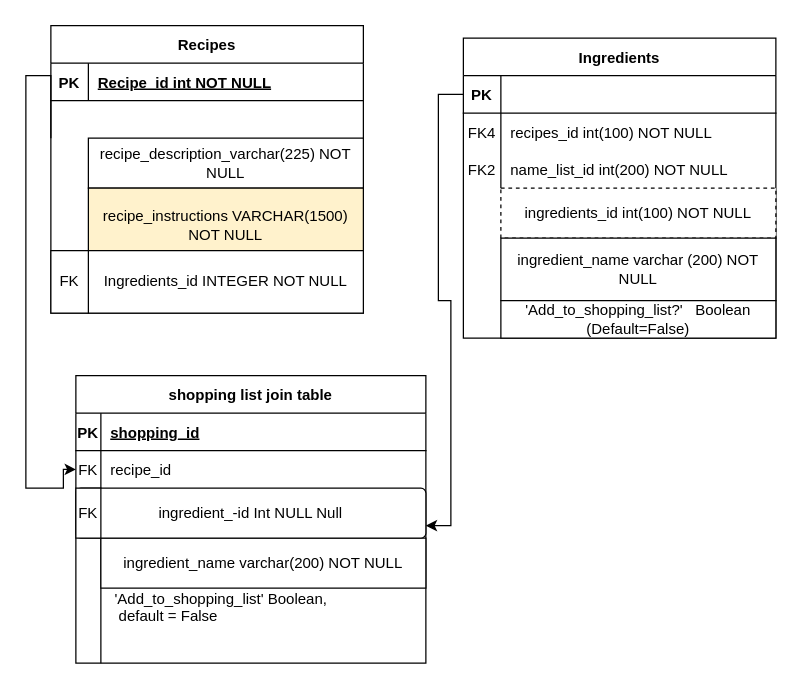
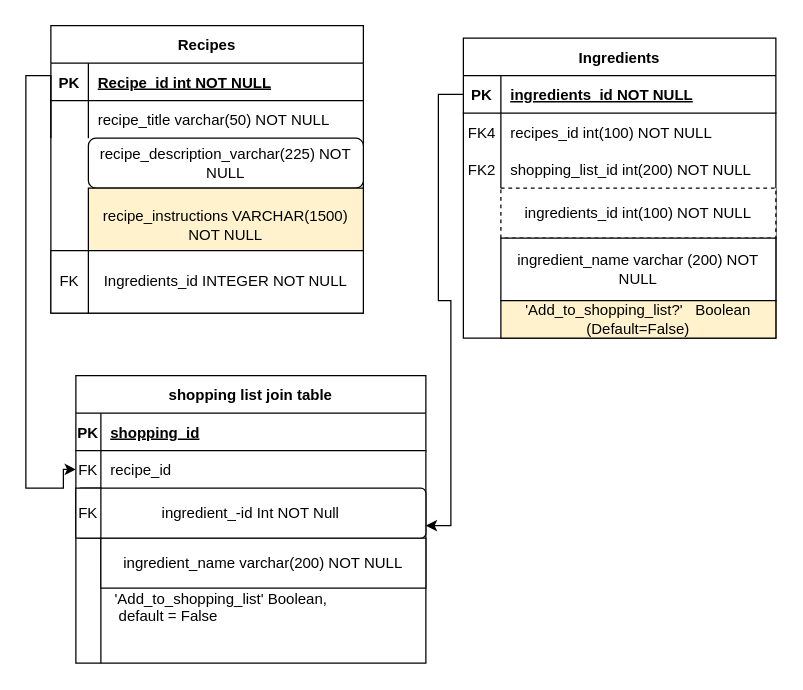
+ <mxCell id="5" value="ingredients_id NOT NULL" style="shape=partialRectangle;overflow=hidden;connectable=0;fillColor=none;top=0;left=0;bottom=0;right=0;align=left;spacingLeft=6;fontStyle=5;" parent="3" vertex="1"><mxGeometry x="30" width="220" height="30" as="geometry"><mxRectangle width="220" height="30" as="alternateBounds" /></mxGeometry></mxCell>
+ <mxCell id="19" value="recipe_title varchar(50) NOT NULL" style="shape=partialRectangle;overflow=hidden;connectable=0;fillColor=none;top=0;left=0;bottom=0;right=0;align=left;spacingLeft=6;" parent="17" vertex="1"><mxGeometry x="30" width="220" height="30" as="geometry"><mxRectangle width="220" height="30" as="alternateBounds" /></mxGeometry></mxCell>
- <mxCell id="20" value="recipe_description_varchar(225) NOT NULL" style="rounded=0;whiteSpace=wrap;html=1;" parent="1" vertex="1"><mxGeometry x="70" y="110" width="220" height="40" as="geometry" /></mxCell>
+ <mxCell id="20" value="recipe_description_varchar(225) NOT NULL" style="whiteSpace=wrap;html=1;rounded=1;" parent="1" vertex="1"><mxGeometry x="70" y="110" width="220" height="40" as="geometry" /></mxCell>
- <mxCell id="11" value="name_list_id int(200) NOT NULL" style="shape=partialRectangle;overflow=hidden;connectable=0;fillColor=none;top=0;left=0;bottom=0;right=0;align=left;spacingLeft=6;" parent="9" vertex="1"><mxGeometry x="30" width="220" height="30" as="geometry"><mxRectangle width="220" height="30" as="alternateBounds" /></mxGeometry></mxCell>
+ <mxCell id="11" value="shopping_list_id int(200) NOT NULL" style="shape=partialRectangle;overflow=hidden;connectable=0;fillColor=none;top=0;left=0;bottom=0;right=0;align=left;spacingLeft=6;" parent="9" vertex="1"><mxGeometry x="30" width="220" height="30" as="geometry"><mxRectangle width="220" height="30" as="alternateBounds" /></mxGeometry></mxCell>
- <mxCell id="37" value="'Add_to_shopping_list?'&amp;nbsp; &amp;nbsp;Boolean (Default=False)" style="rounded=0;whiteSpace=wrap;html=1;" parent="1" vertex="1"><mxGeometry x="400" y="240" width="220" height="30" as="geometry" /></mxCell>
+ <mxCell id="37" value="'Add_to_shopping_list?'&amp;nbsp; &amp;nbsp;Boolean (Default=False)" style="rounded=0;whiteSpace=wrap;html=1;fillColor=#fff2cc;" parent="1" vertex="1"><mxGeometry x="400" y="240" width="220" height="30" as="geometry" /></mxCell>
- <mxCell id="41" value="ingredient_-id Int NULL Null" style="rounded=1;arcSize=10;whiteSpace=wrap;html=1;align=center;" vertex="1" parent="1"><mxGeometry x="60" y="390" width="280" height="40" as="geometry" /></mxCell>
+ <mxCell id="41" value="ingredient_-id Int NOT Null" style="rounded=1;arcSize=10;whiteSpace=wrap;html=1;align=center;" vertex="1" parent="1"><mxGeometry x="60" y="390" width="280" height="40" as="geometry" /></mxCell>
